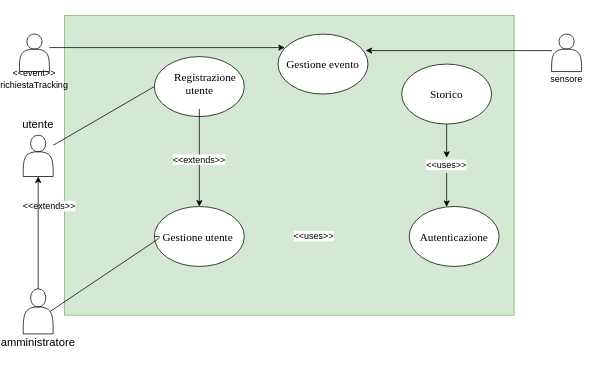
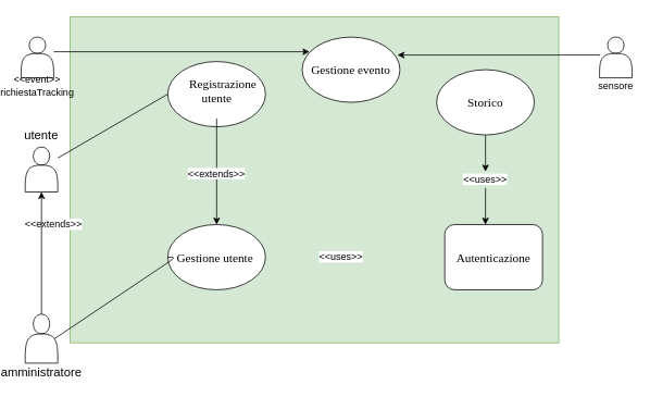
- <mxCell id="7" value="&lt;font style=&quot;font-size: 15px&quot;&gt;&lt;font face=&quot;Times New Roman&quot;&gt;Autenticazione&lt;/font&gt;&lt;br&gt;&lt;/font&gt;" style="ellipse;whiteSpace=wrap;html=1;" parent="1" vertex="1"><mxGeometry x="540" y="275" width="120" height="80" as="geometry" /></mxCell>
+ <mxCell id="7" value="&lt;font style=&quot;font-size: 15px&quot;&gt;&lt;font face=&quot;Times New Roman&quot;&gt;Autenticazione&lt;/font&gt;&lt;br&gt;&lt;/font&gt;" style="whiteSpace=wrap;html=1;rounded=1;" parent="1" vertex="1"><mxGeometry x="540" y="275" width="120" height="80" as="geometry" /></mxCell>
